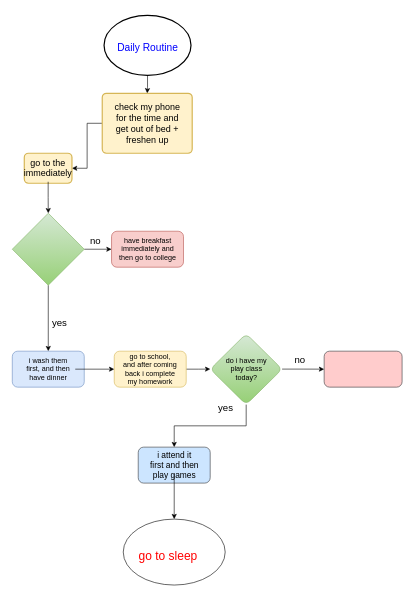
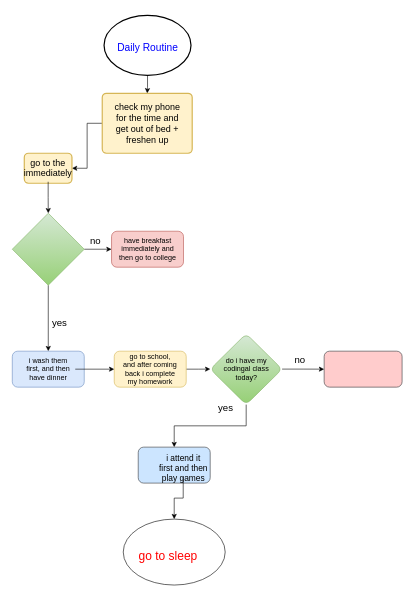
- <mxCell id="27" value="do i have my play class today?" style="text;strokeColor=none;align=center;fillColor=none;html=1;verticalAlign=middle;whiteSpace=wrap;rounded=0;" vertex="1" parent="1"><mxGeometry x="368.75" y="552.49" width="82.5" height="125.01" as="geometry" /></mxCell>
+ <mxCell id="27" value="do i have my codingal class today?" style="text;strokeColor=none;align=center;fillColor=none;html=1;verticalAlign=middle;whiteSpace=wrap;rounded=0;" vertex="1" parent="1"><mxGeometry x="368.75" y="552.49" width="82.5" height="125.01" as="geometry" /></mxCell>
- <mxCell id="31" value="&lt;font style=&quot;font-size: 14px;&quot;&gt;i attend it first and then play games&lt;/font&gt;" style="text;strokeColor=none;align=center;fillColor=none;html=1;verticalAlign=middle;whiteSpace=wrap;rounded=0;" vertex="1" parent="1"><mxGeometry x="247.5" y="760" width="85" height="30" as="geometry" /></mxCell>
+ <mxCell id="31" value="&lt;font style=&quot;font-size: 14px;&quot;&gt;i attend it first and then play games&lt;/font&gt;" style="text;strokeColor=none;align=center;fillColor=none;html=1;verticalAlign=middle;whiteSpace=wrap;rounded=0;" vertex="1" parent="1"><mxGeometry x="262.5" y="765" width="85" height="30" as="geometry" /></mxCell>
